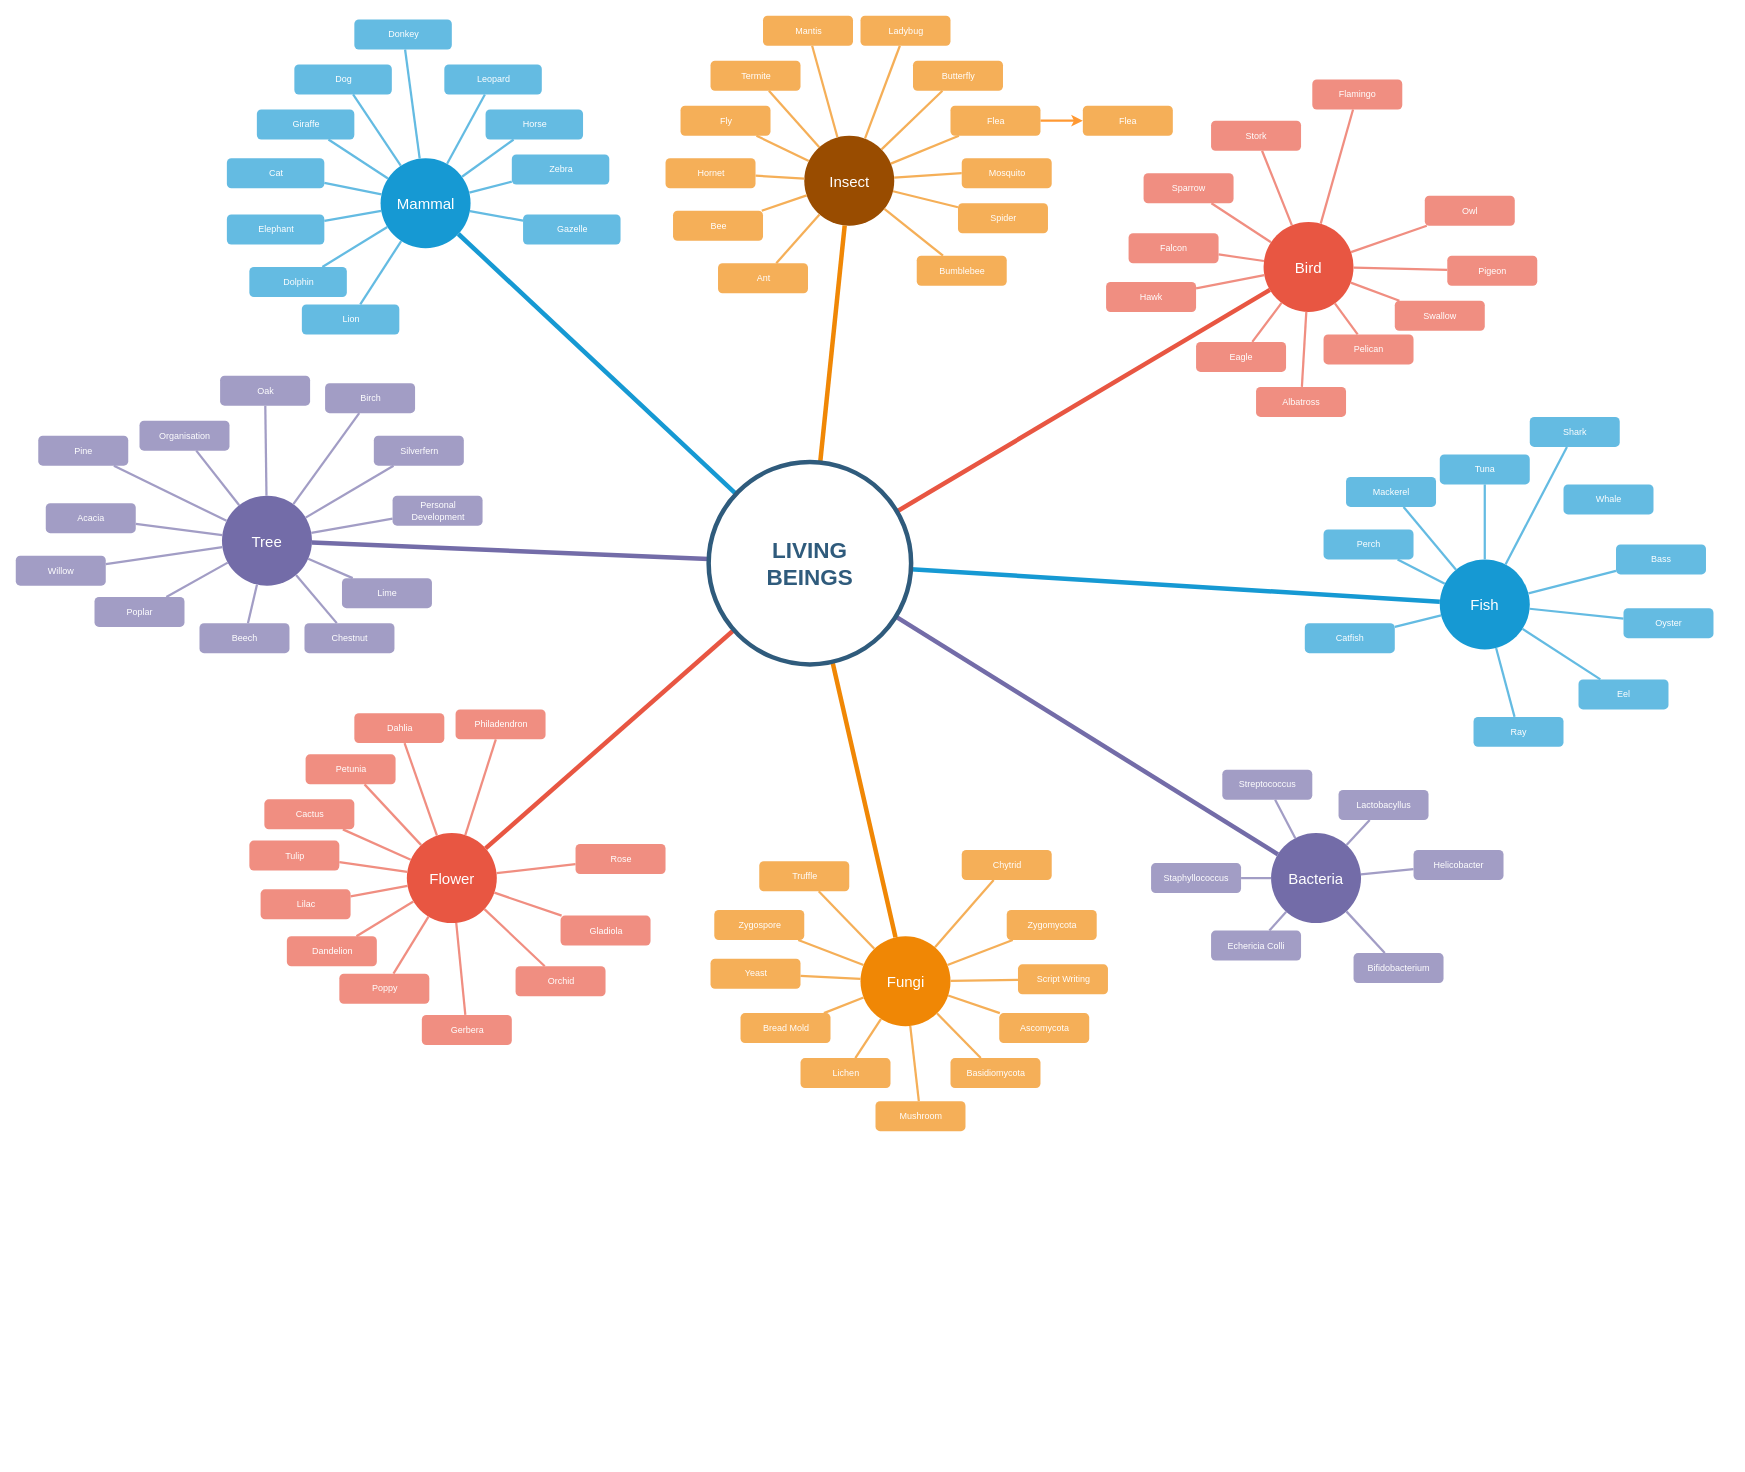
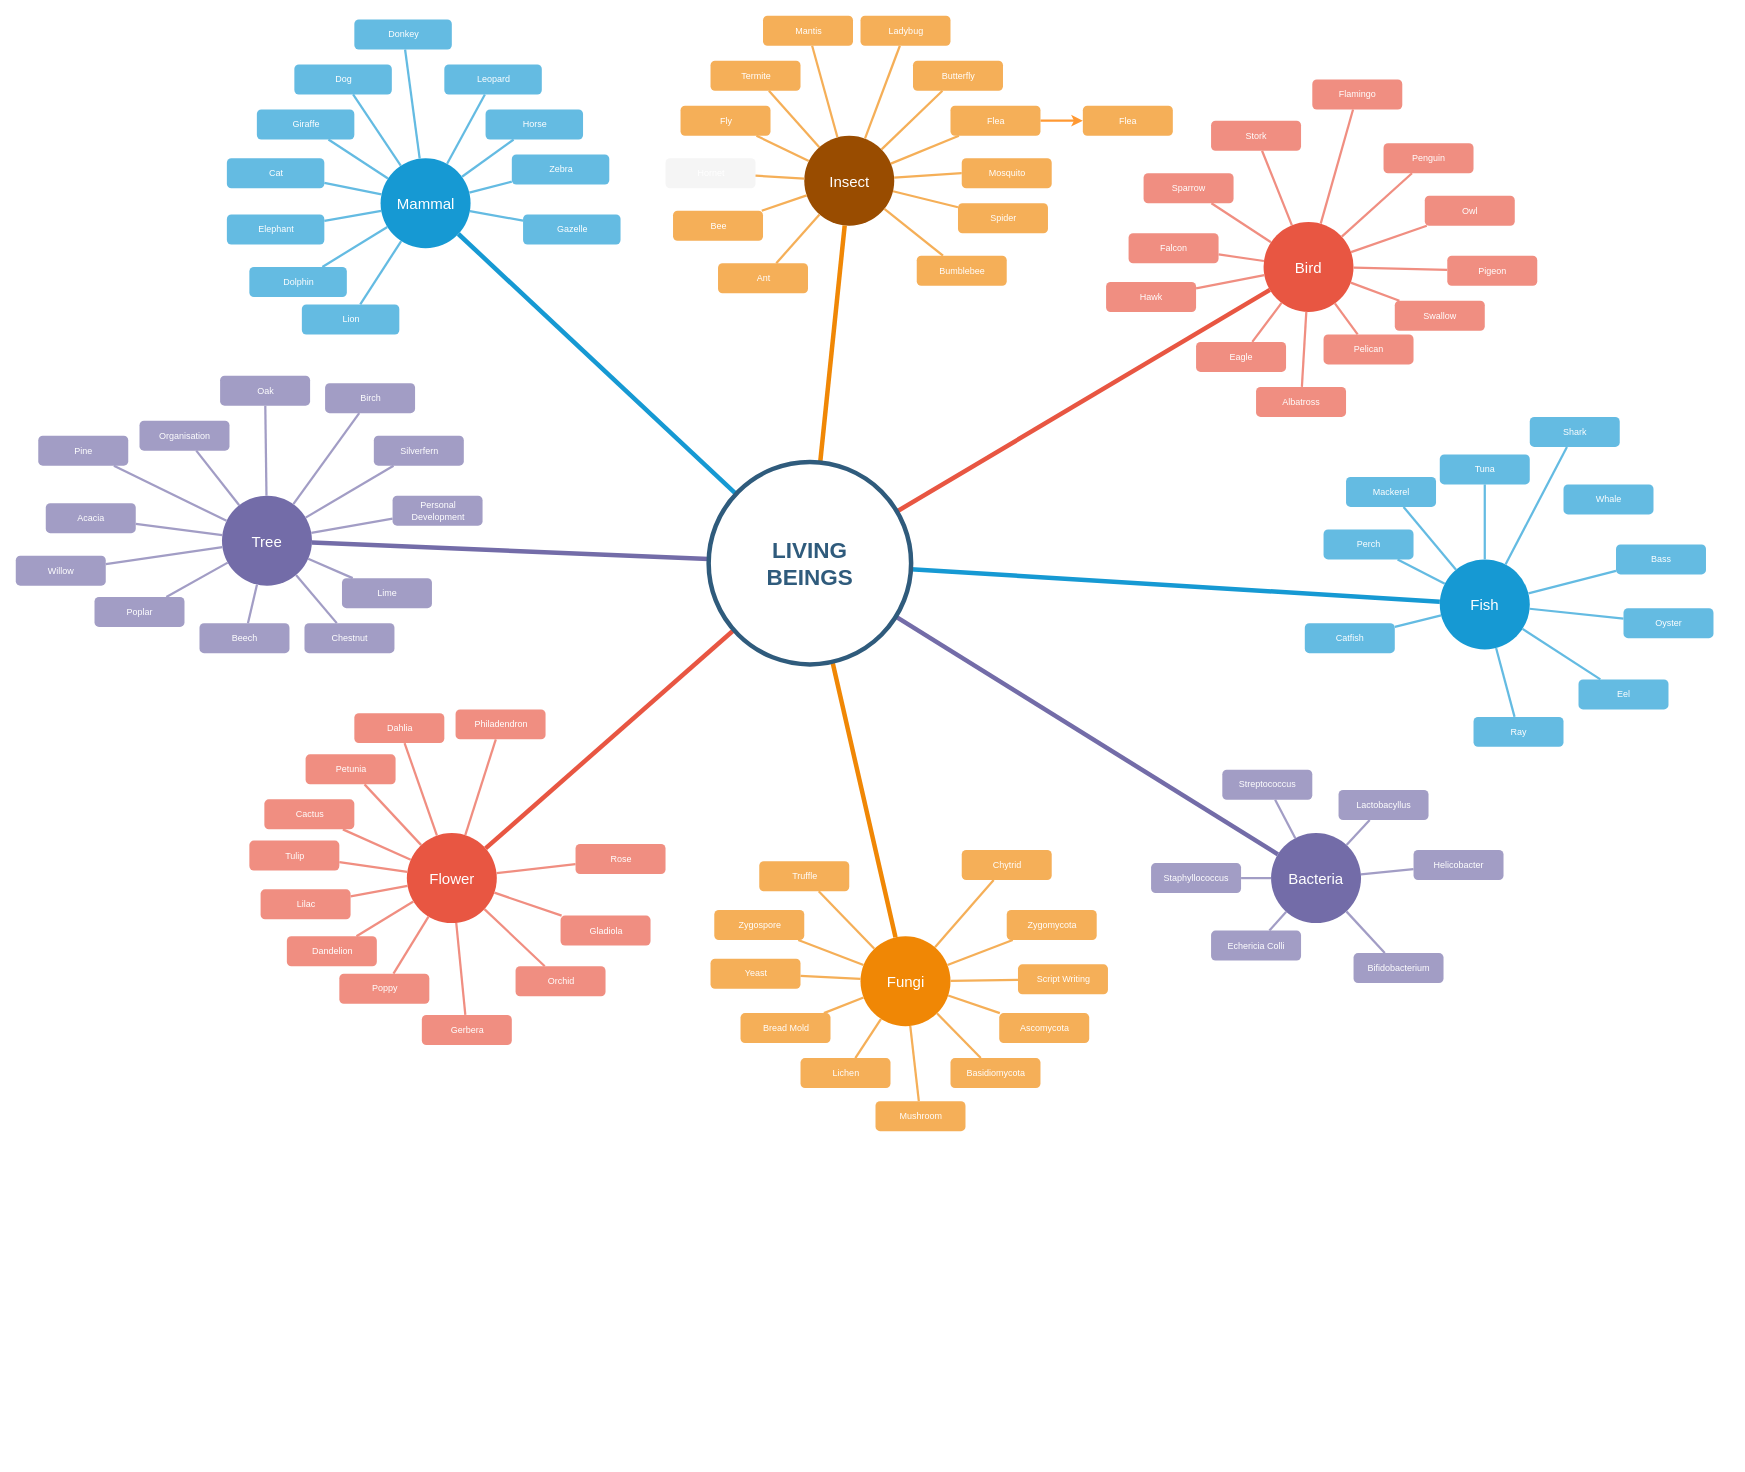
+ <mxCell id="72" value="Penguin" parent="1" vertex="1" style="rounded=1;fillColor=#f08e81;strokeColor=none;strokeWidth=3;shadow=0;html=1;fontColor=#FFFFFF;"><mxGeometry as="geometry" height="40" width="120" y="190.5" x="1844" /></mxCell>
- <mxCell id="41" value="Hornet" parent="1" vertex="1" style="rounded=1;fillColor=#f5af58;strokeColor=none;strokeWidth=3;shadow=0;html=1;fontColor=#FFFFFF;"><mxGeometry as="geometry" height="40" width="120" y="210.5" x="886.5" /></mxCell>
+ <mxCell id="41" value="Hornet" parent="1" vertex="1" style="rounded=1;fillColor=#f5f5f5;strokeColor=none;strokeWidth=3;shadow=0;html=1;fontColor=#FFFFFF;"><mxGeometry as="geometry" height="40" width="120" y="210.5" x="886.5" /></mxCell>
+ <mxCell id="83" value="" parent="1" style="edgeStyle=none;endArrow=none;strokeWidth=3;strokeColor=#F08E81;html=1;" target="72" source="4" edge="1"><mxGeometry as="geometry" height="100" width="100" y="106.5" x="31"><mxPoint as="sourcePoint" y="145.5" x="14" /><mxPoint as="targetPoint" y="45.5" x="114" /></mxGeometry></mxCell>
